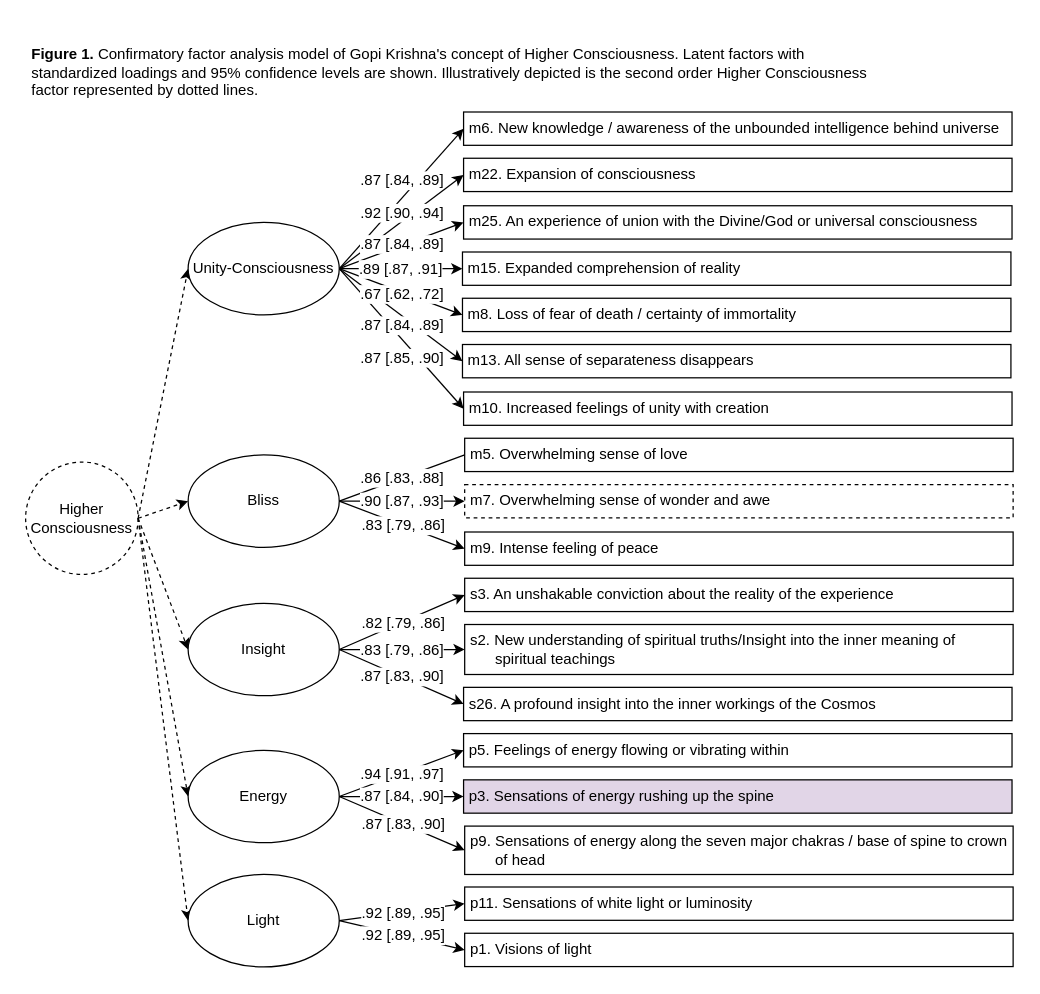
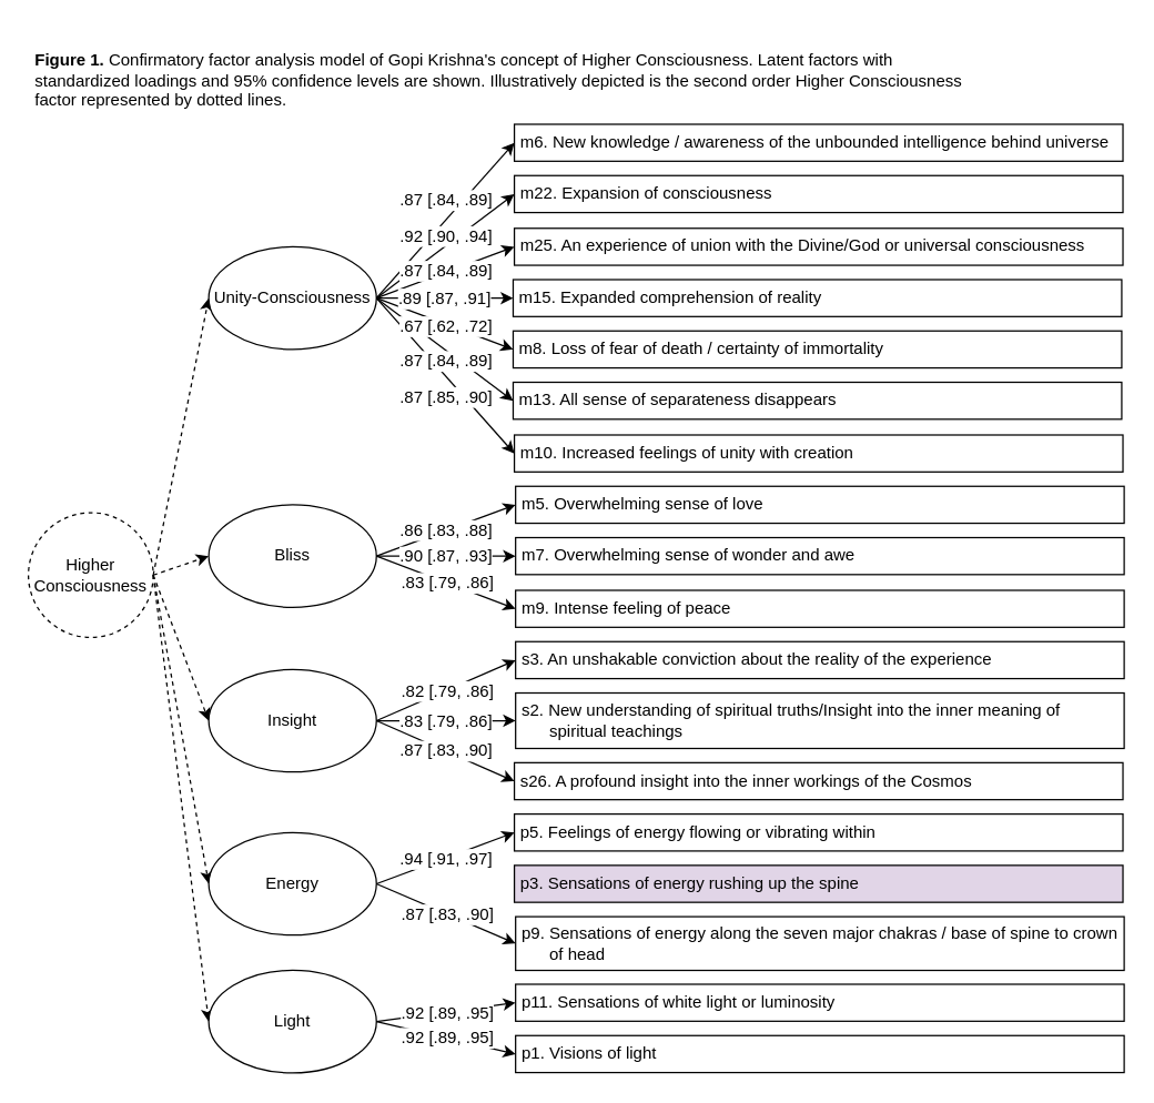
- <mxCell id="13" value="" style="endArrow=none;html=1;rounded=0;entryX=0;entryY=0.5;entryDx=0;entryDy=0;exitX=1;exitY=0.5;exitDx=0;exitDy=0;fontSize=12;" parent="1" source="10" target="57" edge="1"><mxGeometry width="50" height="50" relative="1" as="geometry"><mxPoint x="254.121" y="334.946" as="sourcePoint" /><mxPoint x="379.633" y="298.599" as="targetPoint" /></mxGeometry></mxCell>
+ <mxCell id="13" value="" style="endArrow=classic;html=1;rounded=0;entryX=0;entryY=0.5;entryDx=0;entryDy=0;exitX=1;exitY=0.5;exitDx=0;exitDy=0;fontSize=12;" parent="1" source="10" target="57" edge="1"><mxGeometry width="50" height="50" relative="1" as="geometry"><mxPoint x="254.121" y="334.946" as="sourcePoint" /><mxPoint x="379.633" y="298.599" as="targetPoint" /></mxGeometry></mxCell>
- <mxCell id="58" value="m7. Overwhelming sense of wonder and awe" style="rounded=0;whiteSpace=wrap;html=1;align=left;spacingLeft=3;fontSize=12;dashed=1;" parent="1" vertex="1"><mxGeometry x="371.243" y="387.002" width="438.757" height="26.654" as="geometry" /></mxCell>
+ <mxCell id="58" value="m7. Overwhelming sense of wonder and awe" style="rounded=0;whiteSpace=wrap;html=1;align=left;spacingLeft=3;fontSize=12;" parent="1" vertex="1"><mxGeometry x="371.243" y="387.002" width="438.757" height="26.654" as="geometry" /></mxCell>
- <mxCell id="26" value="" style="endArrow=classic;html=1;rounded=0;entryX=0;entryY=0.5;entryDx=0;entryDy=0;exitX=1;exitY=0.5;exitDx=0;exitDy=0;fontSize=12;" parent="1" source="11" target="63" edge="1"><mxGeometry width="50" height="50" relative="1" as="geometry"><mxPoint x="263.35" y="571.391" as="sourcePoint" /><mxPoint x="389.785" y="588.353" as="targetPoint" /></mxGeometry></mxCell>
- <mxCell id="27" value=".87 [.84, .90]" style="edgeLabel;html=1;align=center;verticalAlign=middle;resizable=0;points=[];fontSize=12;" parent="26" vertex="1" connectable="0"><mxGeometry relative="1" as="geometry"><mxPoint as="offset" /></mxGeometry></mxCell>
